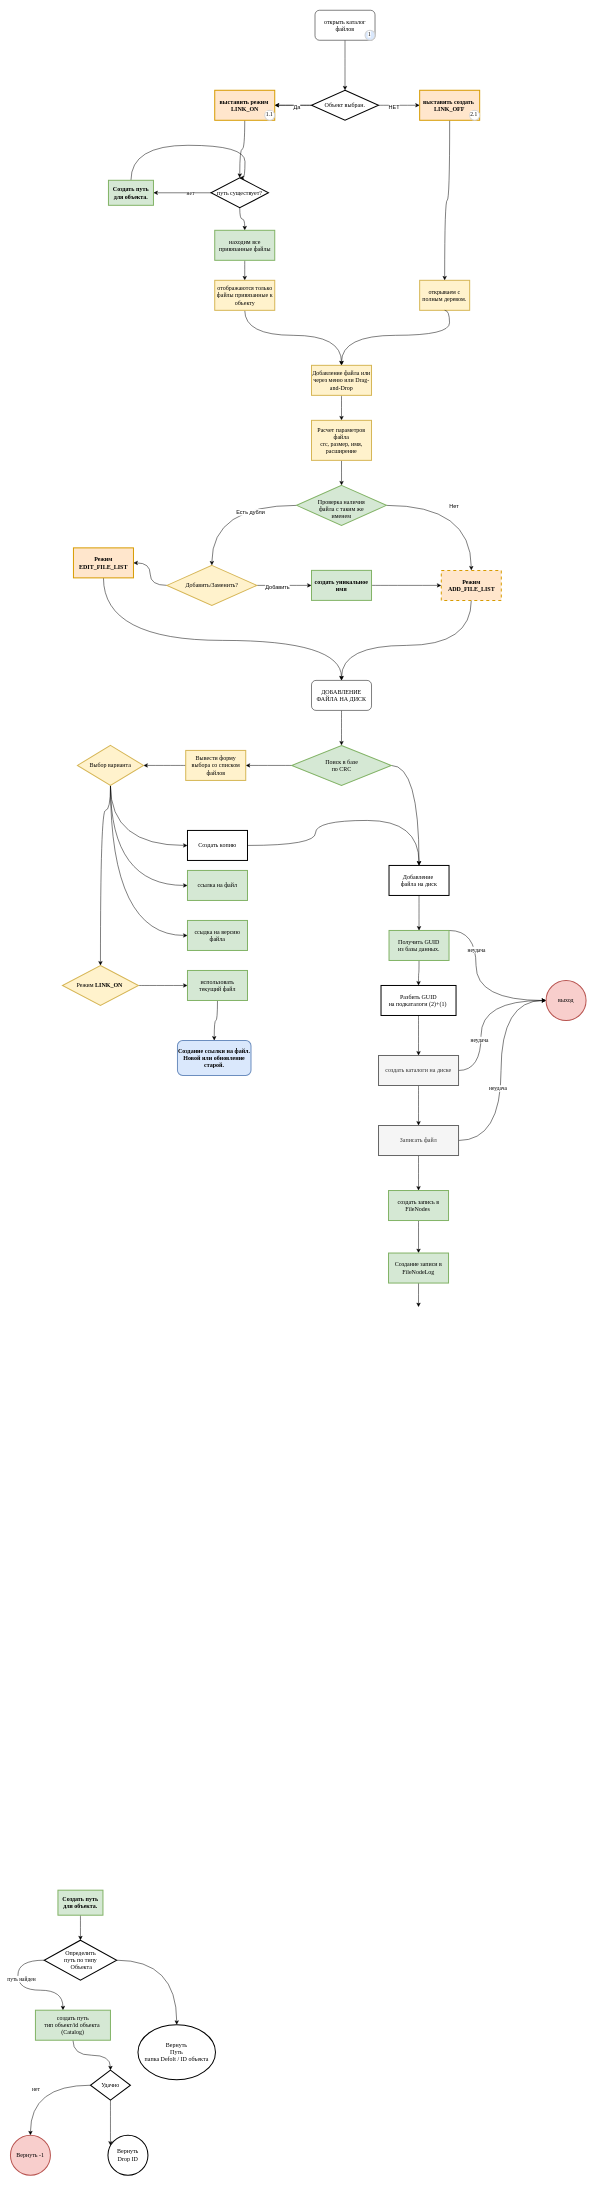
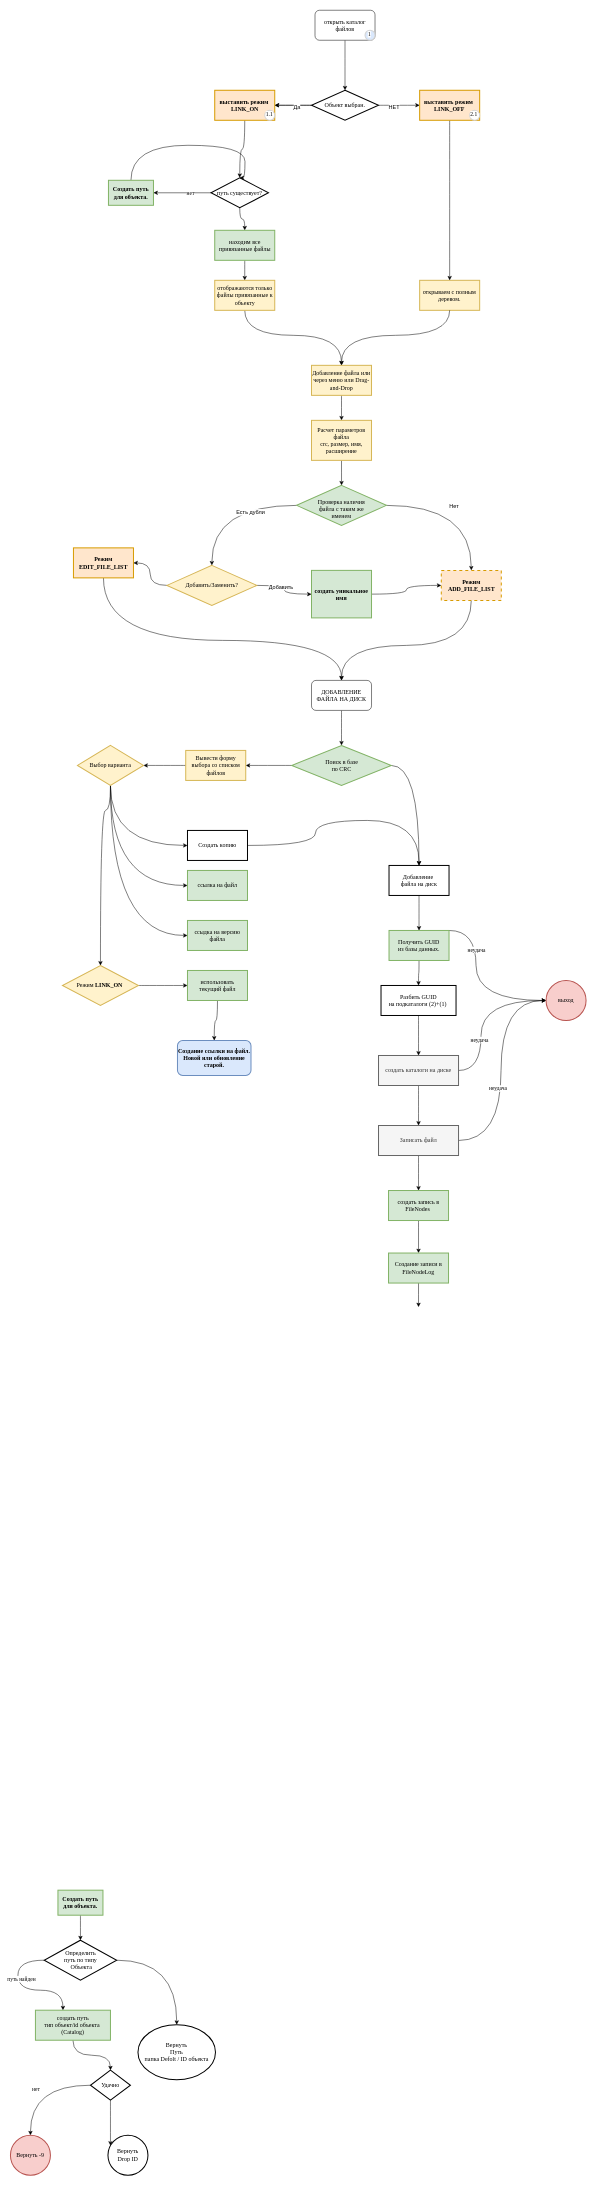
- <mxCell id="40" value="выставить создать&amp;nbsp;&lt;br&gt;LINK_OFF" style="whiteSpace=wrap;html=1;fontFamily=Architects Daughter;strokeWidth=2;hachureGap=4;fontSource=https%3A%2F%2Ffonts.googleapis.com%2Fcss%3Ffamily%3DArchitects%2BDaughter;fillColor=#ffe6cc;strokeColor=#d79b00;fontStyle=1" vertex="1" parent="1"><mxGeometry x="838.26" y="180" width="120" height="60" as="geometry" /></mxCell>
+ <mxCell id="40" value="выставить режим&amp;nbsp;&lt;br&gt;LINK_OFF" style="whiteSpace=wrap;html=1;fontFamily=Architects Daughter;strokeWidth=2;hachureGap=4;fontSource=https%3A%2F%2Ffonts.googleapis.com%2Fcss%3Ffamily%3DArchitects%2BDaughter;fillColor=#ffe6cc;strokeColor=#d79b00;fontStyle=1" vertex="1" parent="1"><mxGeometry x="838.26" y="180" width="120" height="60" as="geometry" /></mxCell>
- <mxCell id="2" value="открываем с полным деревом." style="whiteSpace=wrap;html=1;fontFamily=Architects Daughter;strokeWidth=2;hachureGap=4;fontSource=https%3A%2F%2Ffonts.googleapis.com%2Fcss%3Ffamily%3DArchitects%2BDaughter;fillColor=#fff2cc;strokeColor=#d6b656;" vertex="1" parent="1"><mxGeometry x="838.26" y="560" width="100" height="60" as="geometry" /></mxCell>
+ <mxCell id="2" value="открываем с полным деревом." style="whiteSpace=wrap;html=1;fontFamily=Architects Daughter;strokeWidth=2;hachureGap=4;fontSource=https%3A%2F%2Ffonts.googleapis.com%2Fcss%3Ffamily%3DArchitects%2BDaughter;fillColor=#fff2cc;strokeColor=#d6b656;" vertex="1" parent="1"><mxGeometry x="838.26" y="560" width="120" height="60" as="geometry" /></mxCell>
- <mxCell id="57" value="создать уникальное имя" style="whiteSpace=wrap;html=1;fontFamily=Architects Daughter;fillColor=#d5e8d4;strokeColor=#82b366;strokeWidth=2;hachureGap=4;fontSource=https%3A%2F%2Ffonts.googleapis.com%2Fcss%3Ffamily%3DArchitects%2BDaughter;fontStyle=1;" vertex="1" parent="1"><mxGeometry x="622" y="1140" width="120" height="60" as="geometry" /></mxCell>
+ <mxCell id="57" value="создать уникальное имя" style="whiteSpace=wrap;html=1;fontFamily=Architects Daughter;fillColor=#d5e8d4;strokeColor=#82b366;strokeWidth=2;hachureGap=4;fontSource=https%3A%2F%2Ffonts.googleapis.com%2Fcss%3Ffamily%3DArchitects%2BDaughter;fontStyle=1;" vertex="1" parent="1"><mxGeometry x="622" y="1140" width="120" height="95" as="geometry" /></mxCell>
- <mxCell id="25" value="Вернуть -1" style="ellipse;whiteSpace=wrap;html=1;fontFamily=Architects Daughter;strokeWidth=2;hachureGap=4;fontSource=https%3A%2F%2Ffonts.googleapis.com%2Fcss%3Ffamily%3DArchitects%2BDaughter;fontStyle=0;fillColor=#f8cecc;strokeColor=#b85450;" vertex="1" parent="1"><mxGeometry x="20" y="4269" width="80" height="80" as="geometry" /></mxCell>
+ <mxCell id="25" value="Вернуть -9" style="ellipse;whiteSpace=wrap;html=1;fontFamily=Architects Daughter;strokeWidth=2;hachureGap=4;fontSource=https%3A%2F%2Ffonts.googleapis.com%2Fcss%3Ffamily%3DArchitects%2BDaughter;fontStyle=0;fillColor=#f8cecc;strokeColor=#b85450;" vertex="1" parent="1"><mxGeometry x="20" y="4269" width="80" height="80" as="geometry" /></mxCell>
